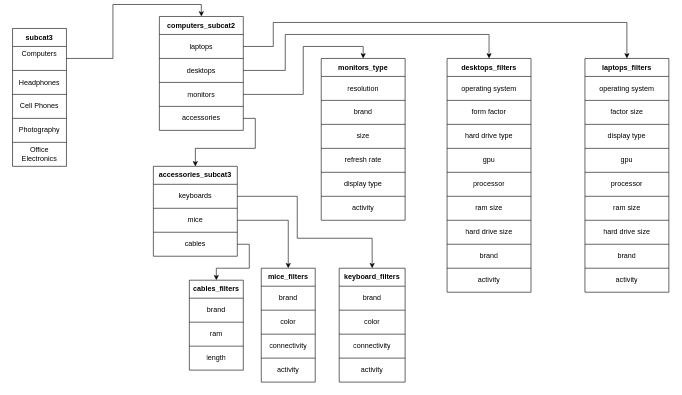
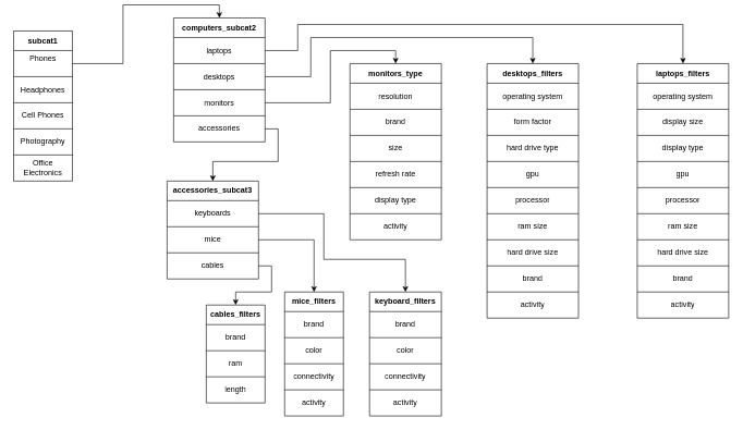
- <mxCell id="2" value="subcat3" style="shape=table;html=1;whiteSpace=wrap;startSize=30;container=1;collapsible=0;childLayout=tableLayout;fontStyle=1;align=center;" vertex="1" parent="1"><mxGeometry x="20" y="40" width="90" height="230" as="geometry" /></mxCell>
+ <mxCell id="2" value="subcat1" style="shape=table;html=1;whiteSpace=wrap;startSize=30;container=1;collapsible=0;childLayout=tableLayout;fontStyle=1;align=center;" vertex="1" parent="1"><mxGeometry x="20" y="40" width="90" height="230" as="geometry" /></mxCell>
- <mxCell id="4" value="&lt;div&gt;Computers&lt;/div&gt;&lt;div&gt;&lt;br&gt;&lt;/div&gt;" style="shape=partialRectangle;html=1;whiteSpace=wrap;connectable=0;fillColor=none;top=0;left=0;bottom=0;right=0;overflow=hidden;" vertex="1" parent="3"><mxGeometry width="90" height="40" as="geometry" /></mxCell>
+ <mxCell id="4" value="&lt;div&gt;Phones&lt;/div&gt;&lt;div&gt;&lt;br&gt;&lt;/div&gt;" style="shape=partialRectangle;html=1;whiteSpace=wrap;connectable=0;fillColor=none;top=0;left=0;bottom=0;right=0;overflow=hidden;" vertex="1" parent="3"><mxGeometry width="90" height="40" as="geometry" /></mxCell>
- <mxCell id="26" value="factor size" style="shape=partialRectangle;html=1;whiteSpace=wrap;connectable=0;fillColor=none;top=0;left=0;bottom=0;right=0;overflow=hidden;" vertex="1" parent="25"><mxGeometry width="140" height="40" as="geometry" /></mxCell>
+ <mxCell id="26" value="display size" style="shape=partialRectangle;html=1;whiteSpace=wrap;connectable=0;fillColor=none;top=0;left=0;bottom=0;right=0;overflow=hidden;" vertex="1" parent="25"><mxGeometry width="140" height="40" as="geometry" /></mxCell>
